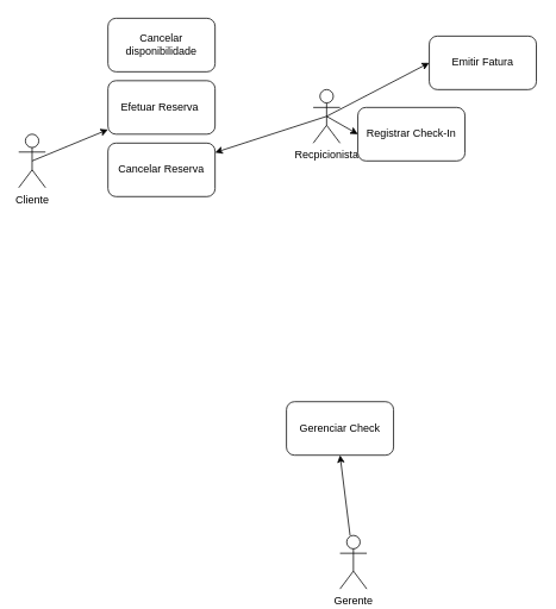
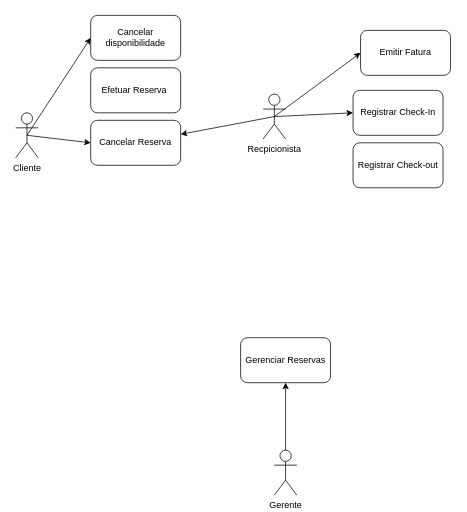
+ <mxCell id="12" value="" style="endArrow=classic;html=1;rounded=0;entryX=0;entryY=0.5;entryDx=0;entryDy=0;exitX=0.5;exitY=0.5;exitDx=0;exitDy=0;exitPerimeter=0;" edge="1" parent="1" source="2" target="5"><mxGeometry width="50" height="50" relative="1" as="geometry"><mxPoint x="1050" y="430" as="sourcePoint" /><mxPoint x="1100" y="380" as="targetPoint" /></mxGeometry></mxCell>
- <mxCell id="4" value="Recpicionista" style="shape=umlActor;verticalLabelPosition=bottom;verticalAlign=top;html=1;outlineConnect=0;" vertex="1" parent="1"><mxGeometry x="350" y="100" width="30" height="60" as="geometry" /></mxCell>
+ <mxCell id="4" value="Recpicionista" style="shape=umlActor;verticalLabelPosition=bottom;verticalAlign=top;html=1;outlineConnect=0;" vertex="1" parent="1"><mxGeometry x="350" y="125" width="30" height="60" as="geometry" /></mxCell>
- <mxCell id="11" value="Registrar Check-In" style="rounded=1;whiteSpace=wrap;html=1;" vertex="1" parent="1"><mxGeometry x="400" y="120" width="120" height="60" as="geometry" /></mxCell>
+ <mxCell id="11" value="Registrar Check-In" style="rounded=1;whiteSpace=wrap;html=1;" vertex="1" parent="1"><mxGeometry x="470" y="120" width="120" height="60" as="geometry" /></mxCell>
- <mxCell id="8" value="" style="endArrow=classic;html=1;rounded=0;exitX=0.5;exitY=0.5;exitDx=0;exitDy=0;exitPerimeter=0;" edge="1" parent="1" source="2" target="7"><mxGeometry width="50" height="50" relative="1" as="geometry"><mxPoint x="690" y="490" as="sourcePoint" /><mxPoint x="530" y="230" as="targetPoint" /></mxGeometry></mxCell>
+ <mxCell id="9" value="" style="endArrow=classic;html=1;rounded=0;entryX=0;entryY=0.5;entryDx=0;entryDy=0;exitX=0.5;exitY=0.5;exitDx=0;exitDy=0;exitPerimeter=0;" edge="1" parent="1" source="2" target="6"><mxGeometry width="50" height="50" relative="1" as="geometry"><mxPoint x="740" y="120" as="sourcePoint" /><mxPoint x="1100" y="380" as="targetPoint" /></mxGeometry></mxCell>
+ <mxCell id="10" value="Registrar Check-out" style="rounded=1;whiteSpace=wrap;html=1;" vertex="1" parent="1"><mxGeometry x="470" y="190" width="120" height="60" as="geometry" /></mxCell>
- <mxCell id="17" value="Gerenciar Check" style="rounded=1;whiteSpace=wrap;html=1;" vertex="1" parent="1"><mxGeometry x="320" y="450" width="120" height="60" as="geometry" /></mxCell>
+ <mxCell id="17" value="Gerenciar Reservas" style="rounded=1;whiteSpace=wrap;html=1;" vertex="1" parent="1"><mxGeometry x="320" y="450" width="120" height="60" as="geometry" /></mxCell>
- <mxCell id="3" value="Gerente" style="shape=umlActor;verticalLabelPosition=bottom;verticalAlign=top;html=1;outlineConnect=0;" vertex="1" parent="1"><mxGeometry x="380" y="600" width="30" height="60" as="geometry" /></mxCell>
+ <mxCell id="3" value="Gerente" style="shape=umlActor;verticalLabelPosition=bottom;verticalAlign=top;html=1;outlineConnect=0;" vertex="1" parent="1"><mxGeometry x="365" y="600" width="30" height="60" as="geometry" /></mxCell>
